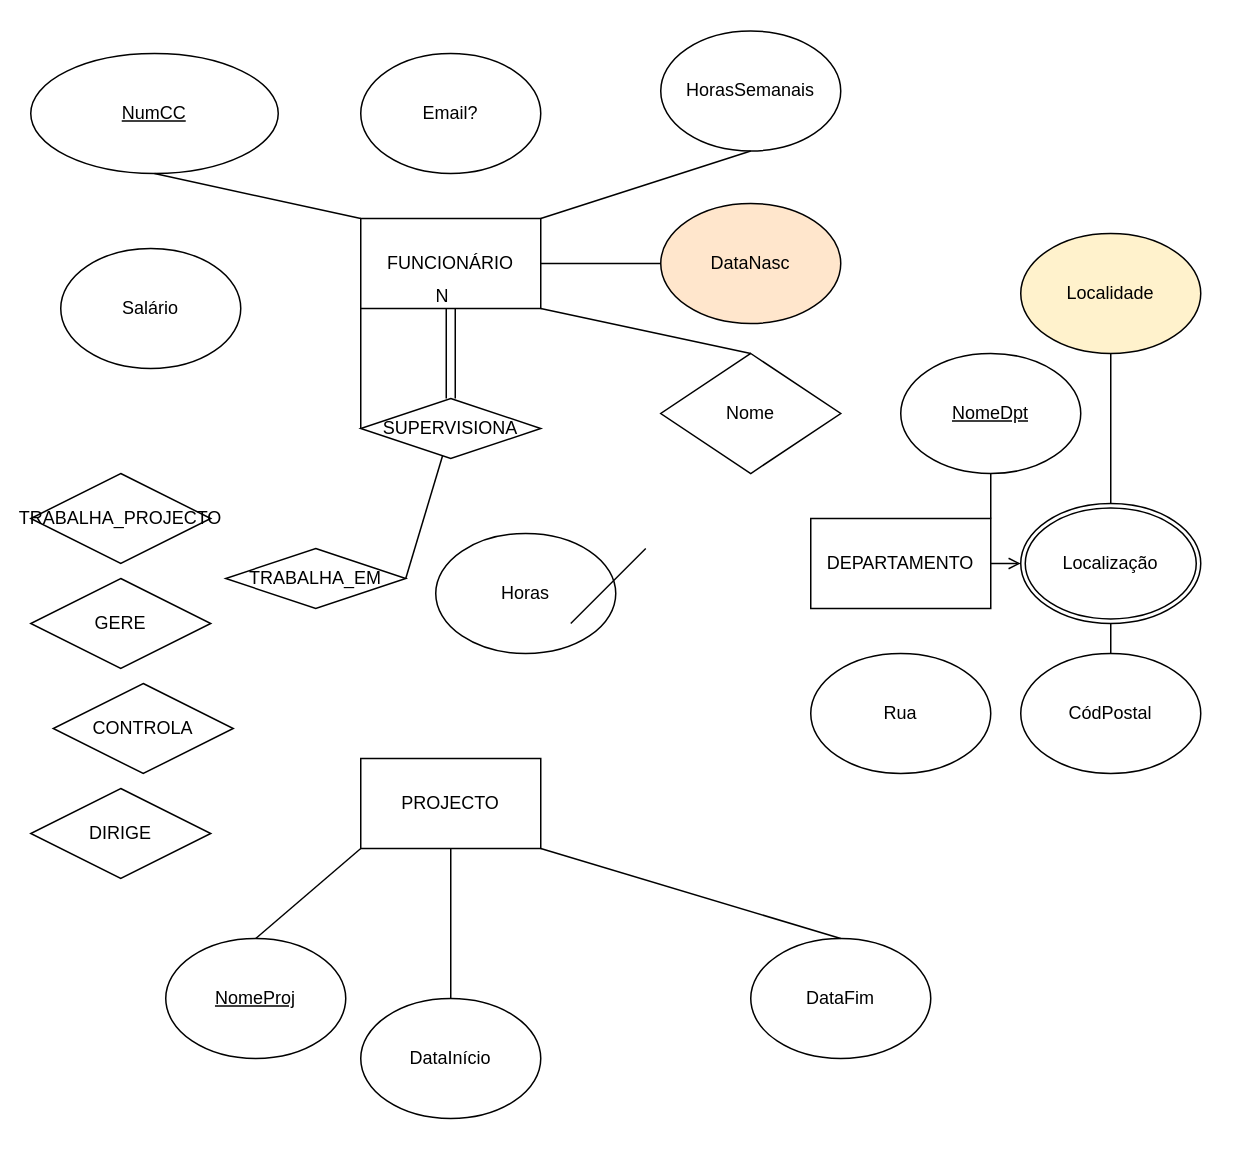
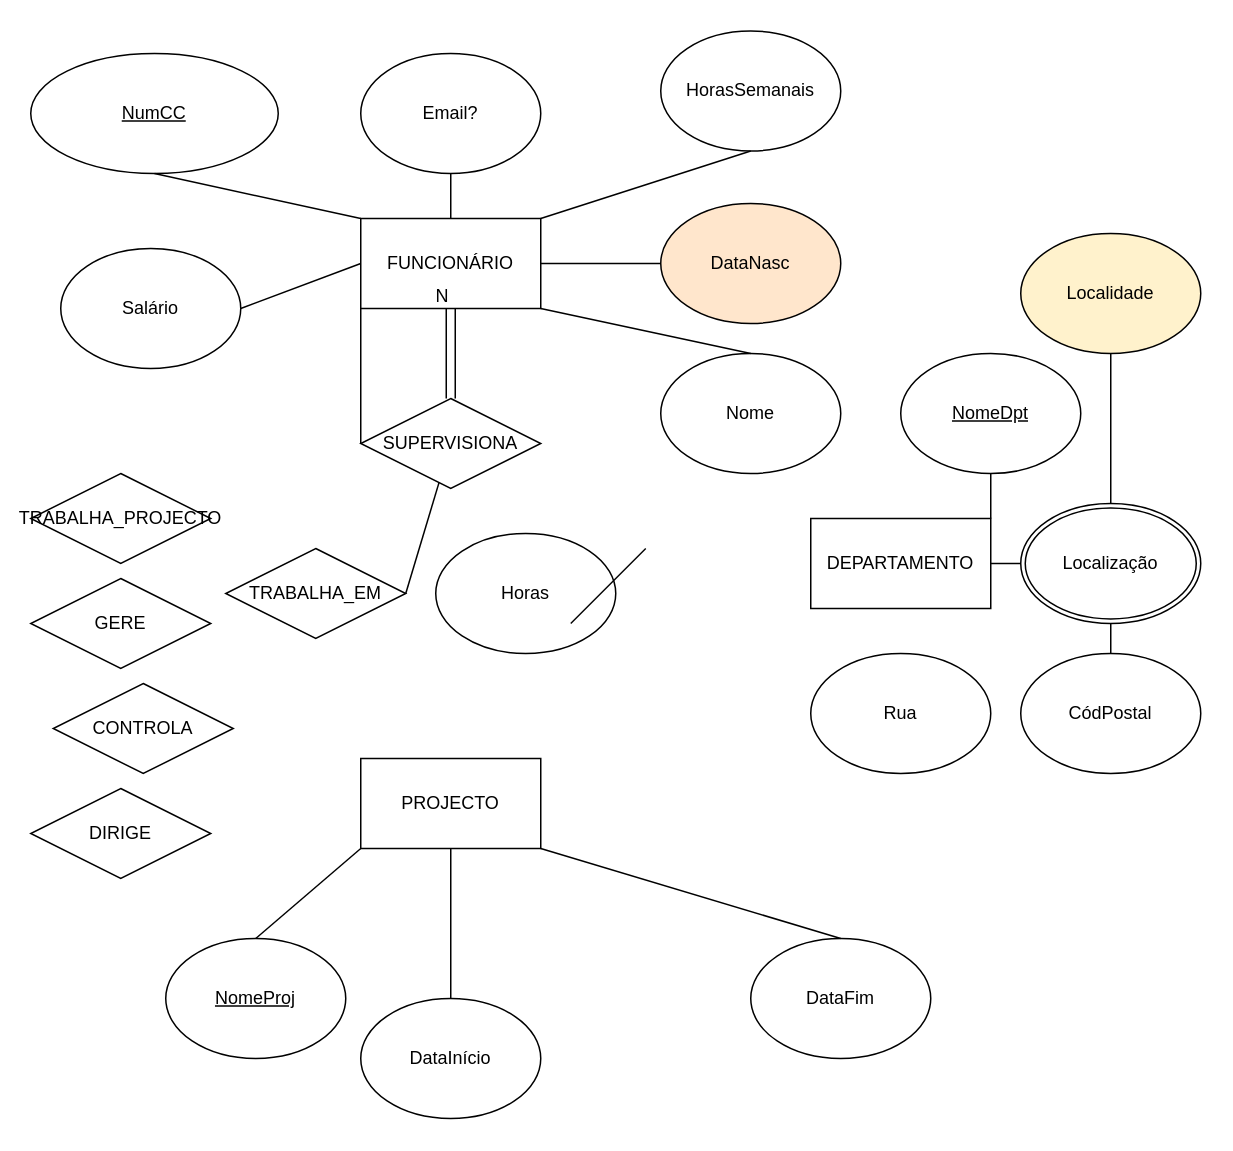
+ <mxCell id="7" value="" style="endArrow=none;html=1;rounded=0;entryX=0.5;entryY=1;entryDx=0;entryDy=0;exitX=0.5;exitY=0;exitDx=0;exitDy=0;" parent="1" target="4" edge="1" source="2"><mxGeometry width="50" height="50" relative="1" as="geometry"><mxPoint x="270" y="145" as="sourcePoint" /><mxPoint x="320" y="95" as="targetPoint" /></mxGeometry></mxCell>
+ <mxCell id="23" value="" style="endArrow=none;html=1;rounded=0;exitX=1;exitY=0.5;exitDx=0;exitDy=0;entryX=0;entryY=0.5;entryDx=0;entryDy=0;" parent="1" source="24" edge="1" target="2"><mxGeometry width="50" height="50" relative="1" as="geometry"><mxPoint x="90" y="255" as="sourcePoint" /><mxPoint x="240" y="205" as="targetPoint" /></mxGeometry></mxCell>
- <mxCell id="25" value="Nome" style="rhombus;whiteSpace=wrap;html=1;" parent="1" vertex="1"><mxGeometry x="440" y="235" width="120" height="80" as="geometry" /></mxCell>
+ <mxCell id="25" value="Nome" style="ellipse;whiteSpace=wrap;html=1;" parent="1" vertex="1"><mxGeometry x="440" y="235" width="120" height="80" as="geometry" /></mxCell>
- <mxCell id="32" value="SUPERVISIONA" style="shape=rhombus;perimeter=rhombusPerimeter;whiteSpace=wrap;html=1;align=center;" vertex="1" parent="1"><mxGeometry x="240" y="265" width="120" height="40" as="geometry" /></mxCell>
+ <mxCell id="32" value="SUPERVISIONA" style="shape=rhombus;perimeter=rhombusPerimeter;whiteSpace=wrap;html=1;align=center;" vertex="1" parent="1"><mxGeometry x="240" y="265" width="120" height="60" as="geometry" /></mxCell>
- <mxCell id="12" value="" style="endArrow=open;html=1;rounded=0;exitX=1;exitY=0.5;exitDx=0;exitDy=0;entryX=0;entryY=0.5;entryDx=0;entryDy=0;" parent="1" source="9" edge="1" target="20"><mxGeometry width="50" height="50" relative="1" as="geometry"><mxPoint x="660" y="375" as="sourcePoint" /><mxPoint x="740" y="445" as="targetPoint" /><Array as="points" /></mxGeometry></mxCell>
+ <mxCell id="12" value="" style="endArrow=none;html=1;rounded=0;exitX=1;exitY=0.5;exitDx=0;exitDy=0;entryX=0;entryY=0.5;entryDx=0;entryDy=0;" parent="1" source="9" edge="1" target="20"><mxGeometry width="50" height="50" relative="1" as="geometry"><mxPoint x="660" y="375" as="sourcePoint" /><mxPoint x="740" y="445" as="targetPoint" /><Array as="points" /></mxGeometry></mxCell>
- <mxCell id="37" value="TRABALHA_EM" style="shape=rhombus;perimeter=rhombusPerimeter;whiteSpace=wrap;html=1;align=center;" vertex="1" parent="1"><mxGeometry x="150" y="365" width="120" height="40" as="geometry" /></mxCell>
+ <mxCell id="37" value="TRABALHA_EM" style="shape=rhombus;perimeter=rhombusPerimeter;whiteSpace=wrap;html=1;align=center;" vertex="1" parent="1"><mxGeometry x="150" y="365" width="120" height="60" as="geometry" /></mxCell>
